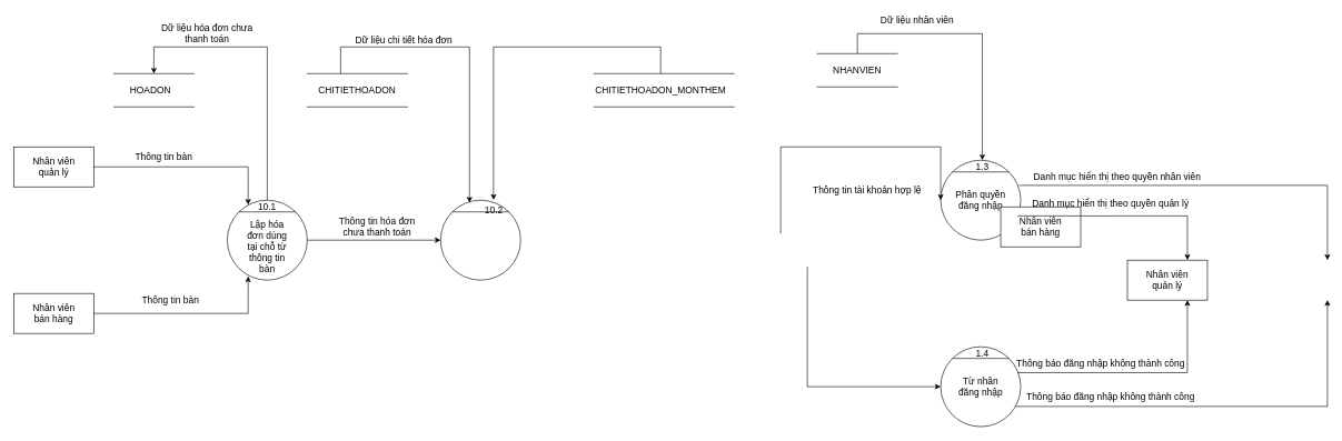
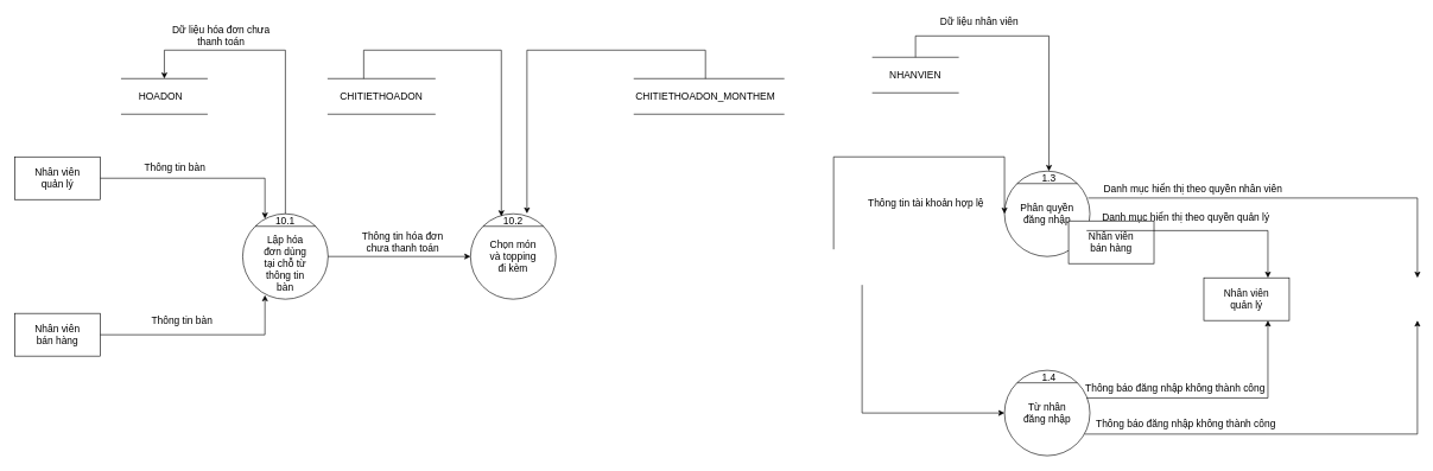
- <mxCell id="31" value="Dữ liệu chi tiết hóa đơn" style="text;html=1;strokeColor=none;fillColor=none;align=center;verticalAlign=middle;whiteSpace=wrap;rounded=0;fontSize=14;" vertex="1" parent="1"><mxGeometry x="530" y="50" width="150" height="20" as="geometry" /></mxCell>
- <mxCell id="10" value="10.2" style="text;html=1;strokeColor=none;fillColor=none;align=center;verticalAlign=middle;whiteSpace=wrap;rounded=0;fontSize=14;" vertex="1" parent="1"><mxGeometry x="725" y="305" width="30" height="20" as="geometry" /></mxCell>
+ <mxCell id="10" value="10.2" style="text;html=1;strokeColor=none;fillColor=none;align=center;verticalAlign=middle;whiteSpace=wrap;rounded=0;fontSize=14;" vertex="1" parent="1"><mxGeometry x="705" y="300" width="30" height="20" as="geometry" /></mxCell>
+ <mxCell id="9" value="&lt;span style=&quot;font-size: 14px&quot;&gt;Chọn món và topping đi kèm&lt;/span&gt;" style="text;html=1;strokeColor=none;fillColor=none;align=center;verticalAlign=middle;whiteSpace=wrap;rounded=0;fontSize=14;" vertex="1" parent="1"><mxGeometry x="680" y="345" width="80" height="30" as="geometry" /></mxCell>
